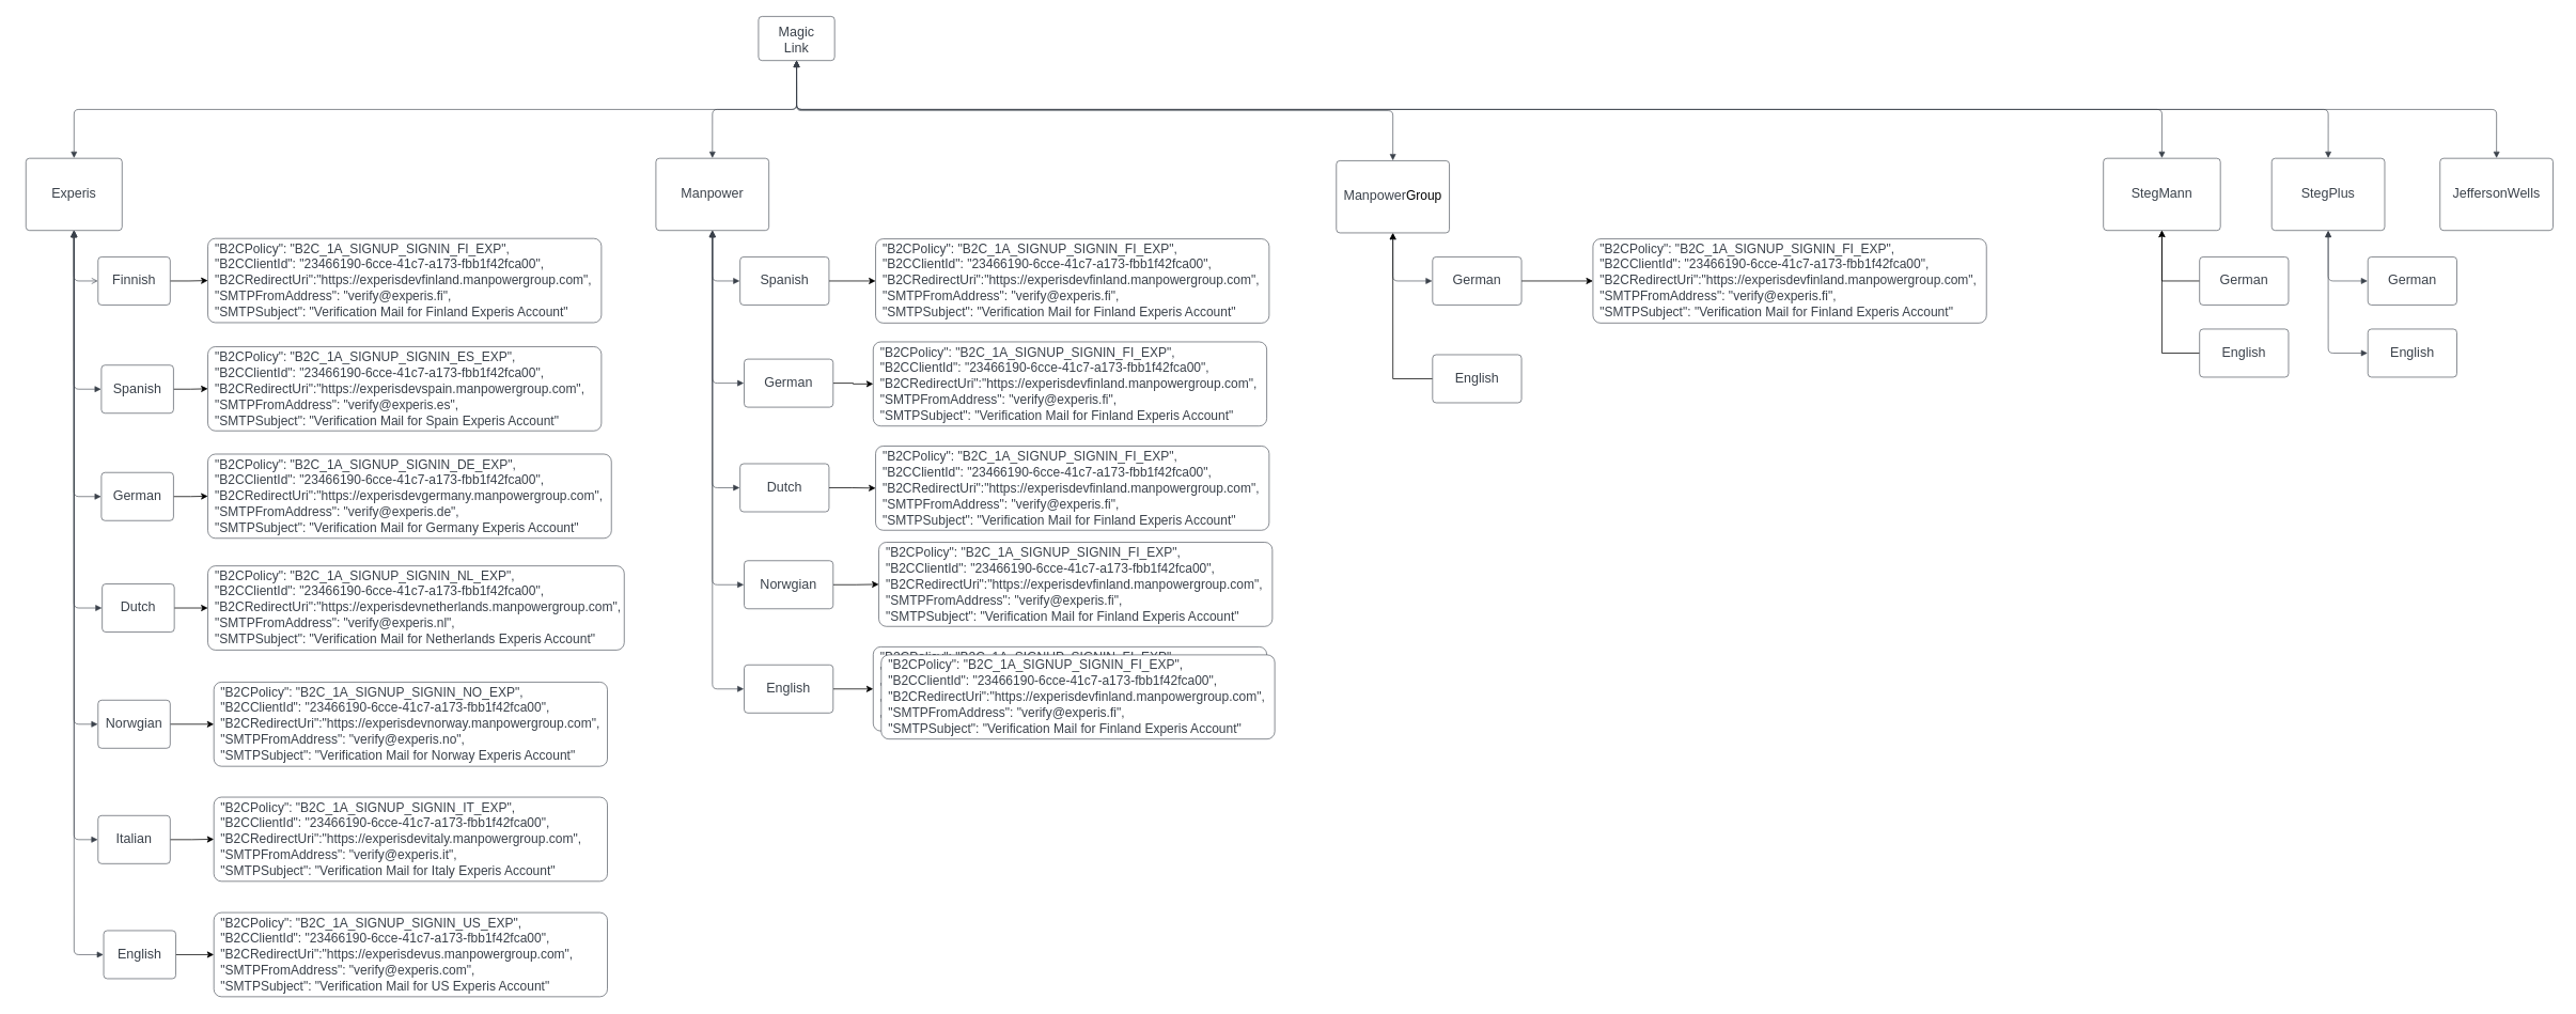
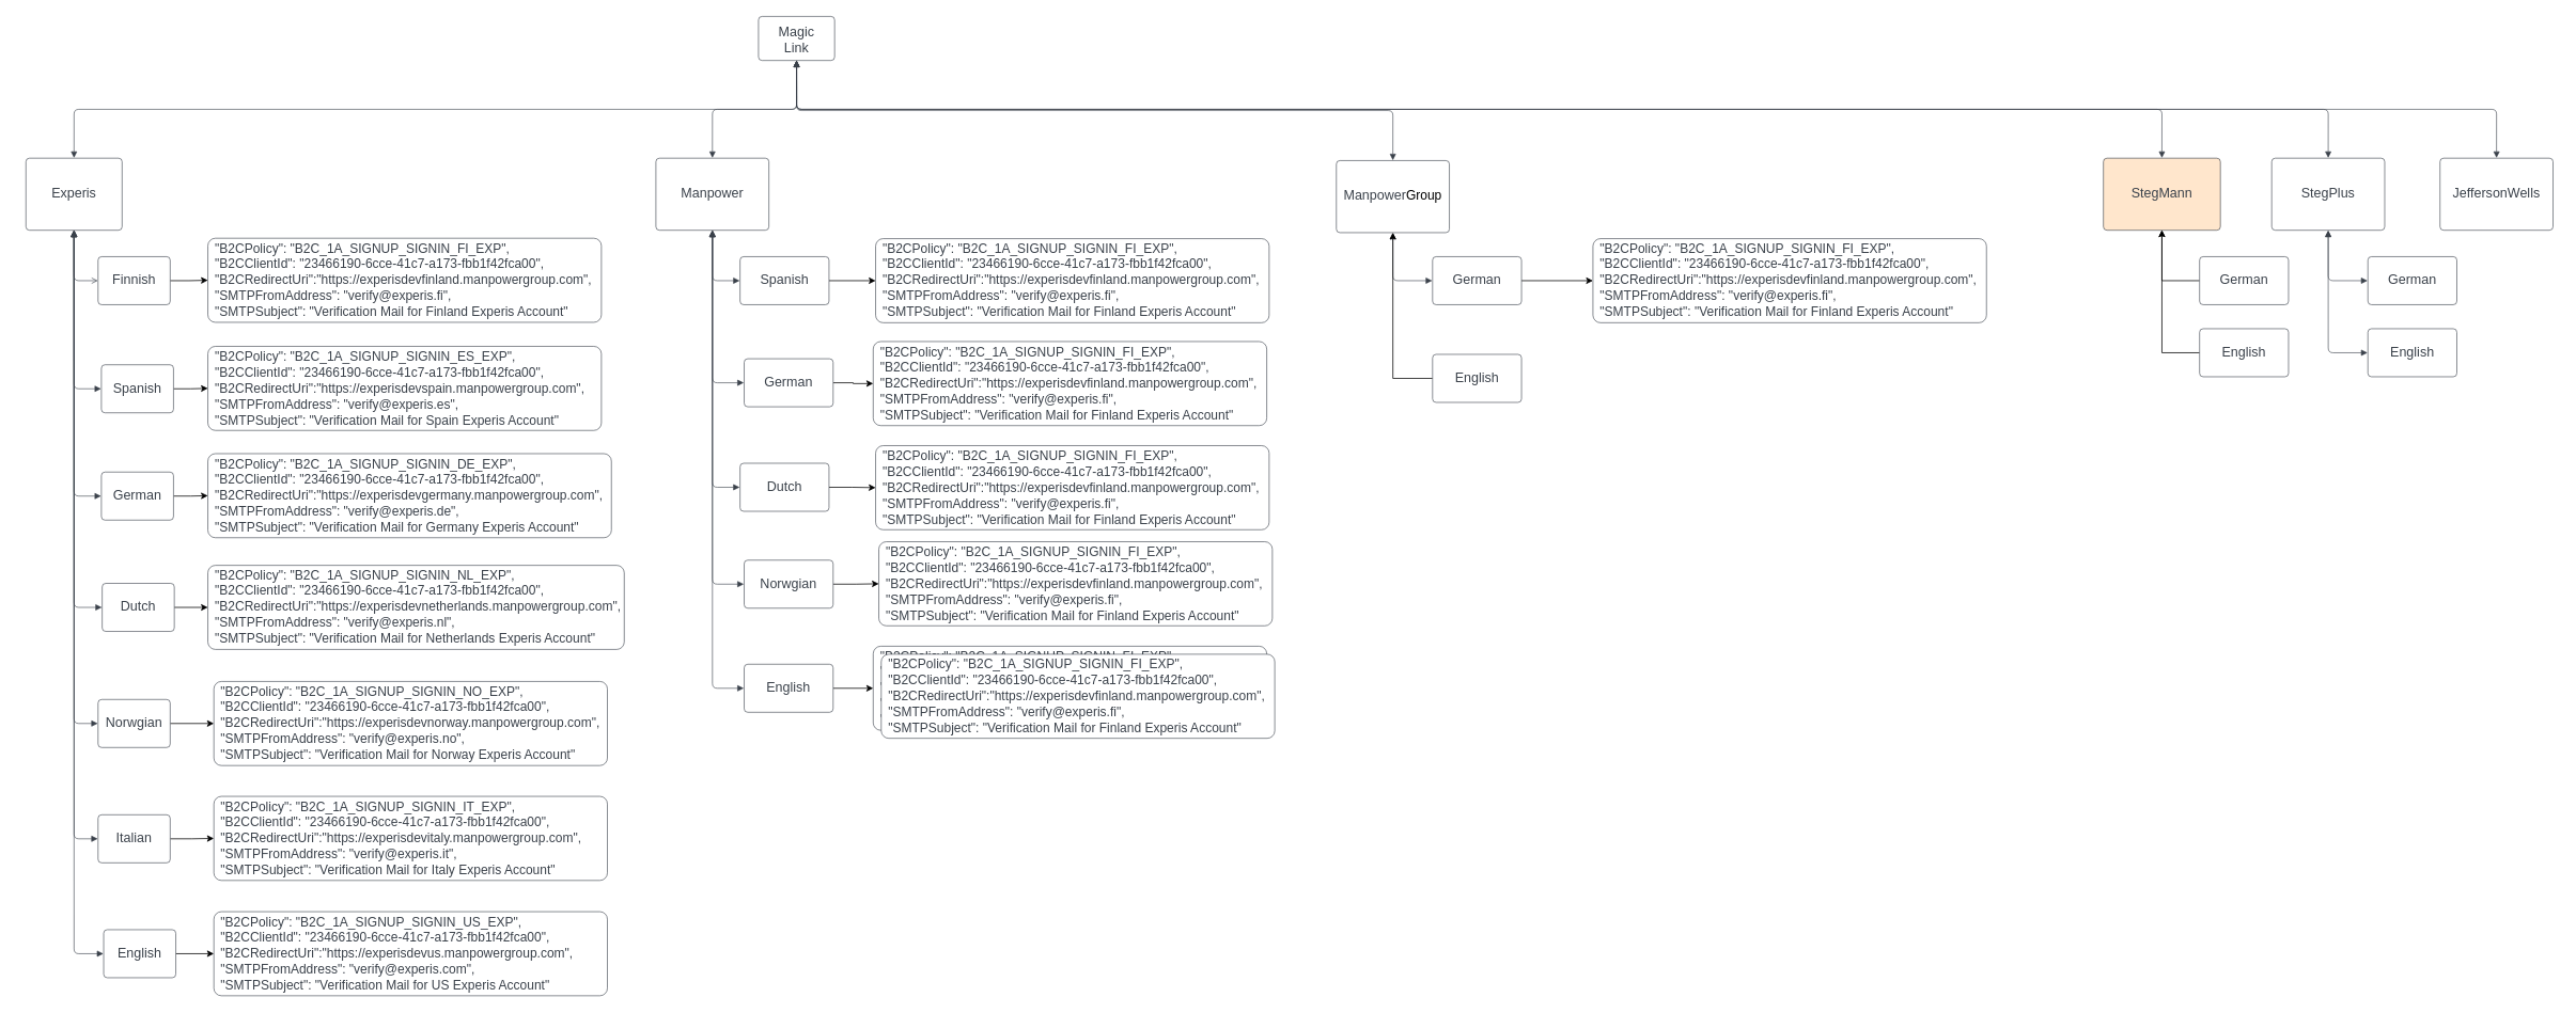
- <mxCell id="7" value="StegMann" style="html=1;overflow=block;blockSpacing=1;whiteSpace=wrap;fontSize=16.7;fontColor=#3a414a;spacing=9;strokeColor=#3a414a;strokeOpacity=100;rounded=1;absoluteArcSize=1;arcSize=9;strokeWidth=0.8;" parent="1" vertex="1"><mxGeometry x="2623.86" y="197" width="146" height="90" as="geometry" /></mxCell>
+ <mxCell id="7" value="StegMann" style="html=1;overflow=block;blockSpacing=1;whiteSpace=wrap;fontSize=16.7;fontColor=#3a414a;spacing=9;strokeColor=#3a414a;strokeOpacity=100;rounded=1;absoluteArcSize=1;arcSize=9;strokeWidth=0.8;fillColor=#ffe6cc;" parent="1" vertex="1"><mxGeometry x="2623.86" y="197" width="146" height="90" as="geometry" /></mxCell>
